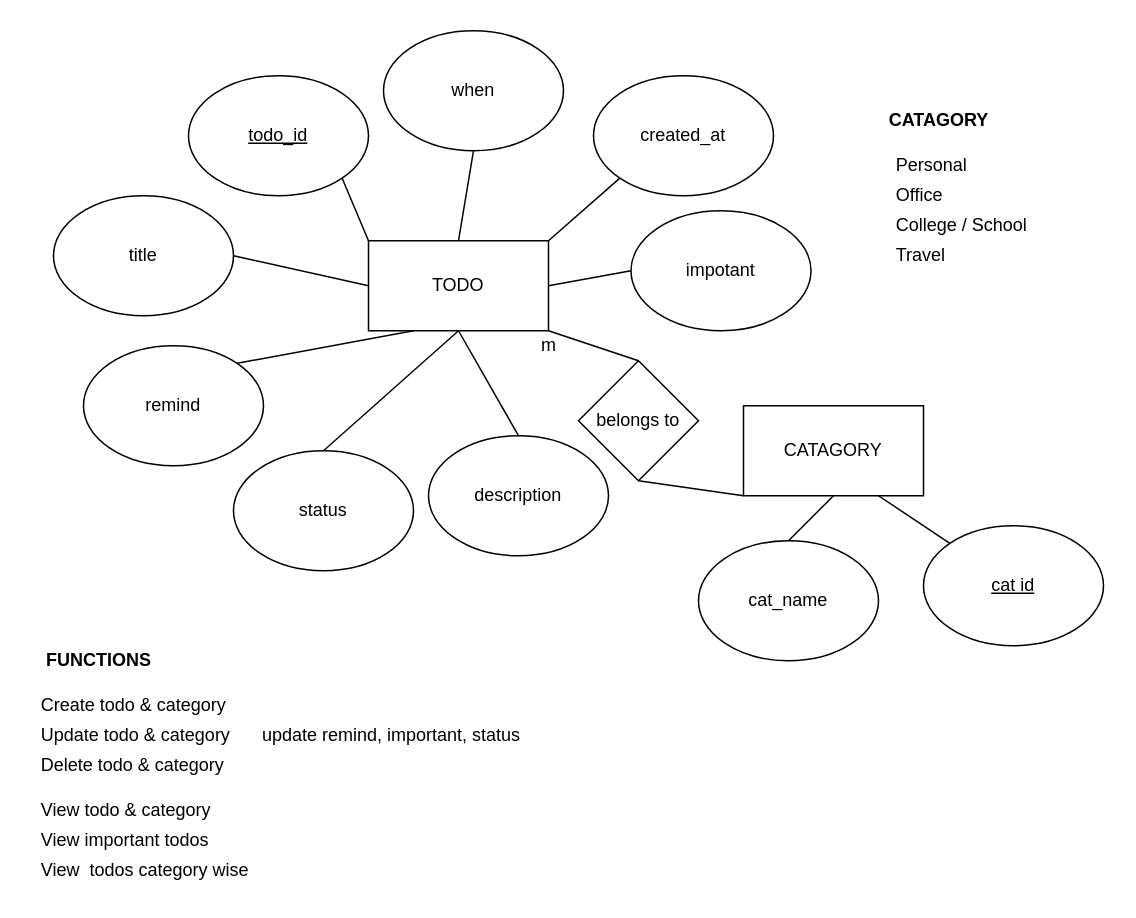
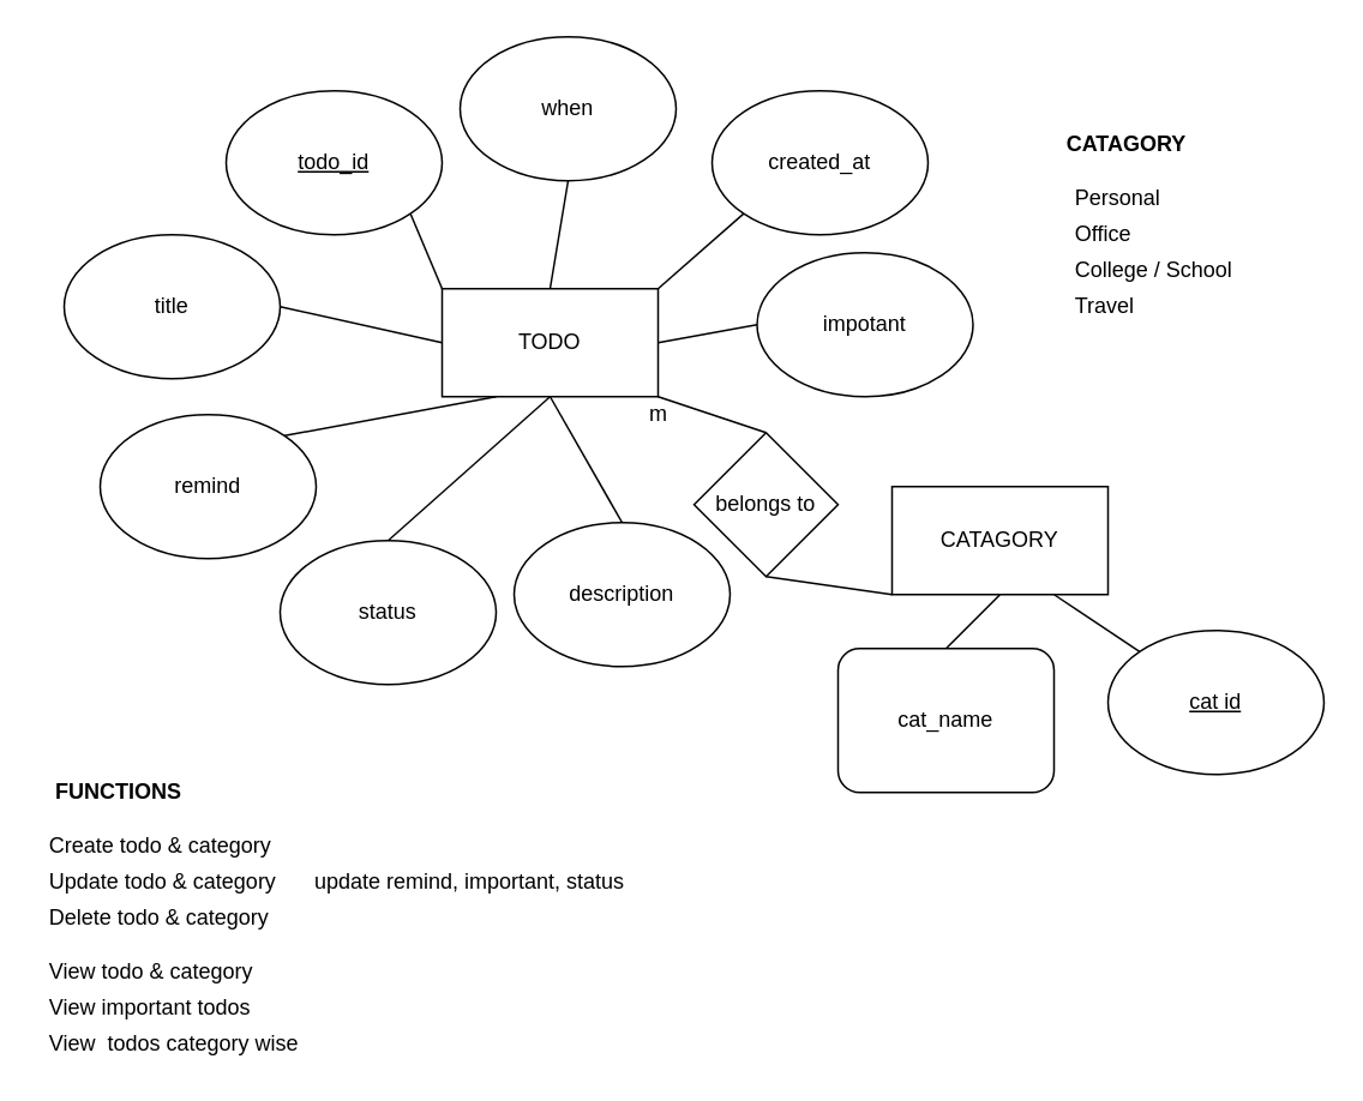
- <mxCell id="10" value="cat_name" style="ellipse;whiteSpace=wrap;html=1;" vertex="1" parent="1"><mxGeometry x="465" y="360" width="120" height="80" as="geometry" /></mxCell>
+ <mxCell id="10" value="cat_name" style="whiteSpace=wrap;html=1;rounded=1;" vertex="1" parent="1"><mxGeometry x="465" y="360" width="120" height="80" as="geometry" /></mxCell>
